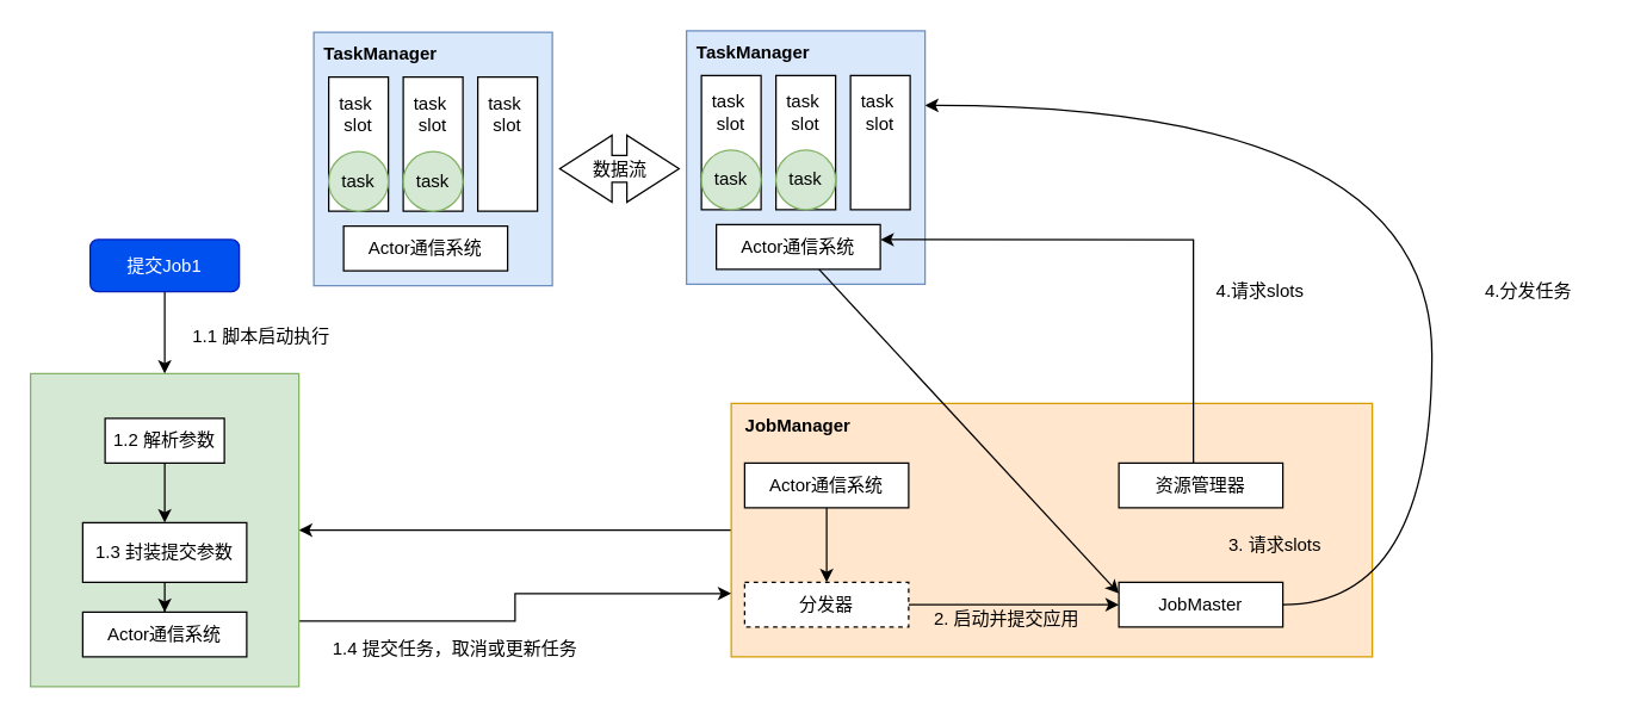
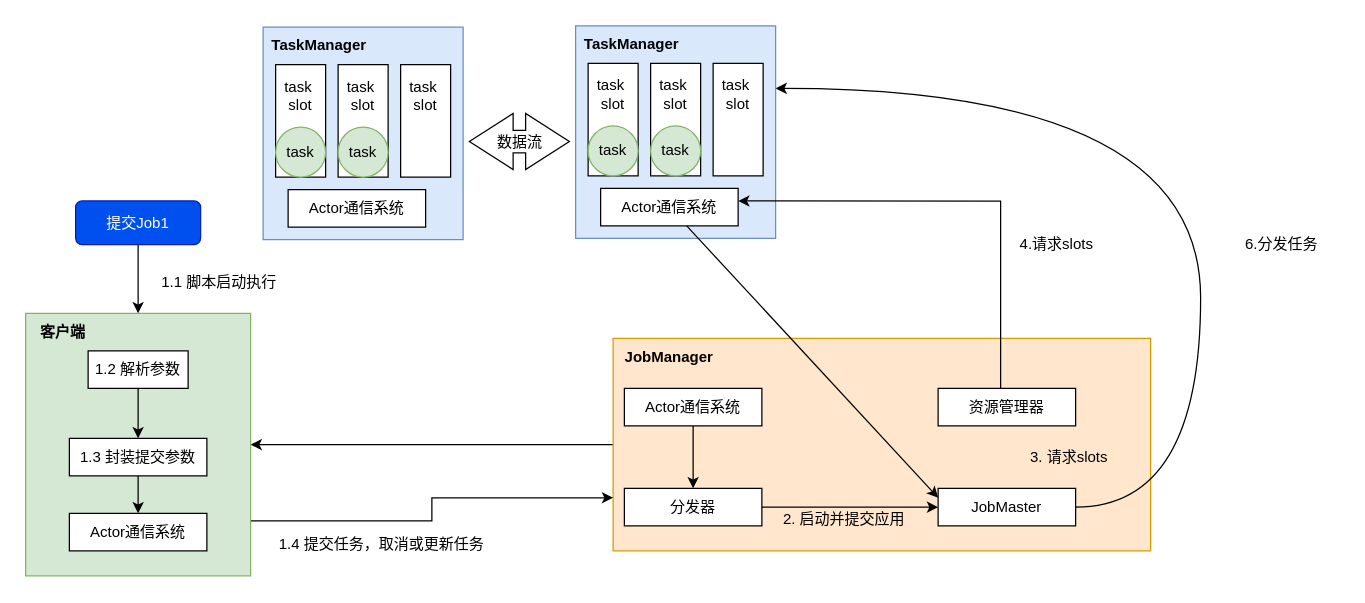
- <mxCell id="61" value="4.分发任务" style="text;html=1;strokeColor=none;fillColor=none;align=center;verticalAlign=middle;whiteSpace=wrap;rounded=0;" vertex="1" parent="1"><mxGeometry x="980" y="180" width="90" height="30" as="geometry" /></mxCell>
+ <mxCell id="61" value="6.分发任务" style="text;html=1;strokeColor=none;fillColor=none;align=center;verticalAlign=middle;whiteSpace=wrap;rounded=0;" vertex="1" parent="1"><mxGeometry x="980" y="180" width="90" height="30" as="geometry" /></mxCell>
+ <mxCell id="7" value="客户端" style="text;html=1;strokeColor=none;fillColor=none;align=center;verticalAlign=middle;whiteSpace=wrap;rounded=0;fontStyle=1" vertex="1" parent="1"><mxGeometry x="20" y="250" width="60" height="30" as="geometry" /></mxCell>
- <mxCell id="14" value="1.3 封装提交参数" style="rounded=0;whiteSpace=wrap;html=1;" vertex="1" parent="1"><mxGeometry x="55" y="350" width="110" height="40" as="geometry" /></mxCell>
+ <mxCell id="14" value="1.3 封装提交参数" style="rounded=0;whiteSpace=wrap;html=1;" vertex="1" parent="1"><mxGeometry x="55" y="350" width="110" height="30" as="geometry" /></mxCell>
- <mxCell id="19" value="分发器" style="rounded=0;whiteSpace=wrap;html=1;dashed=1;" vertex="1" parent="1"><mxGeometry x="499" y="390" width="110" height="30" as="geometry" /></mxCell>
+ <mxCell id="19" value="分发器" style="rounded=0;whiteSpace=wrap;html=1;" vertex="1" parent="1"><mxGeometry x="499" y="390" width="110" height="30" as="geometry" /></mxCell>
